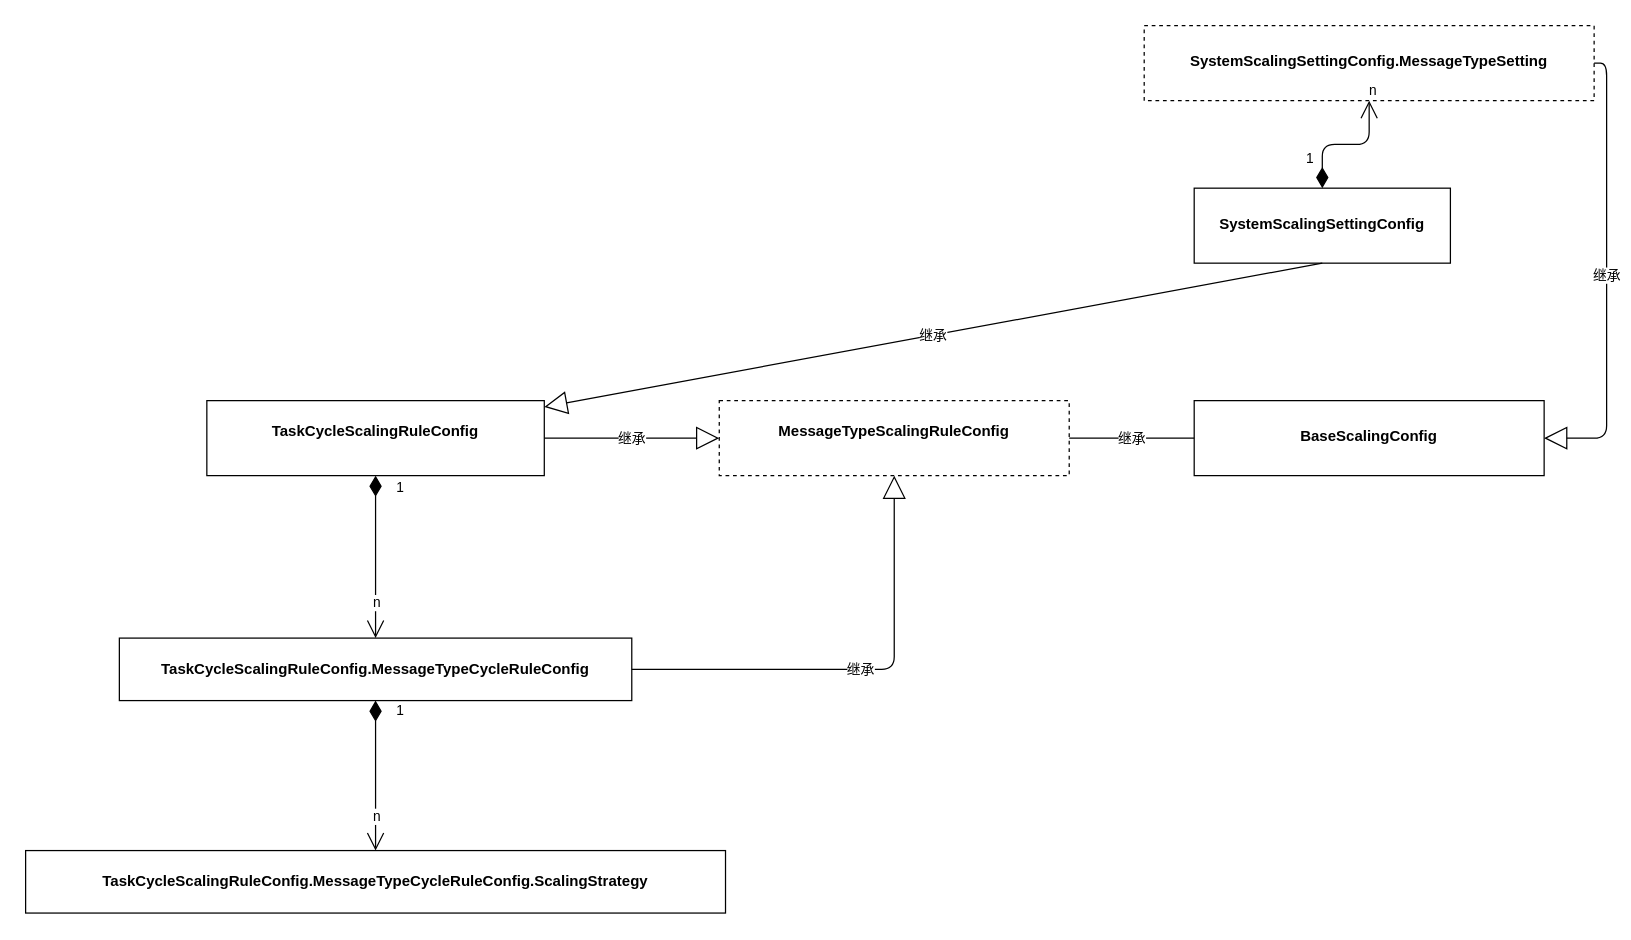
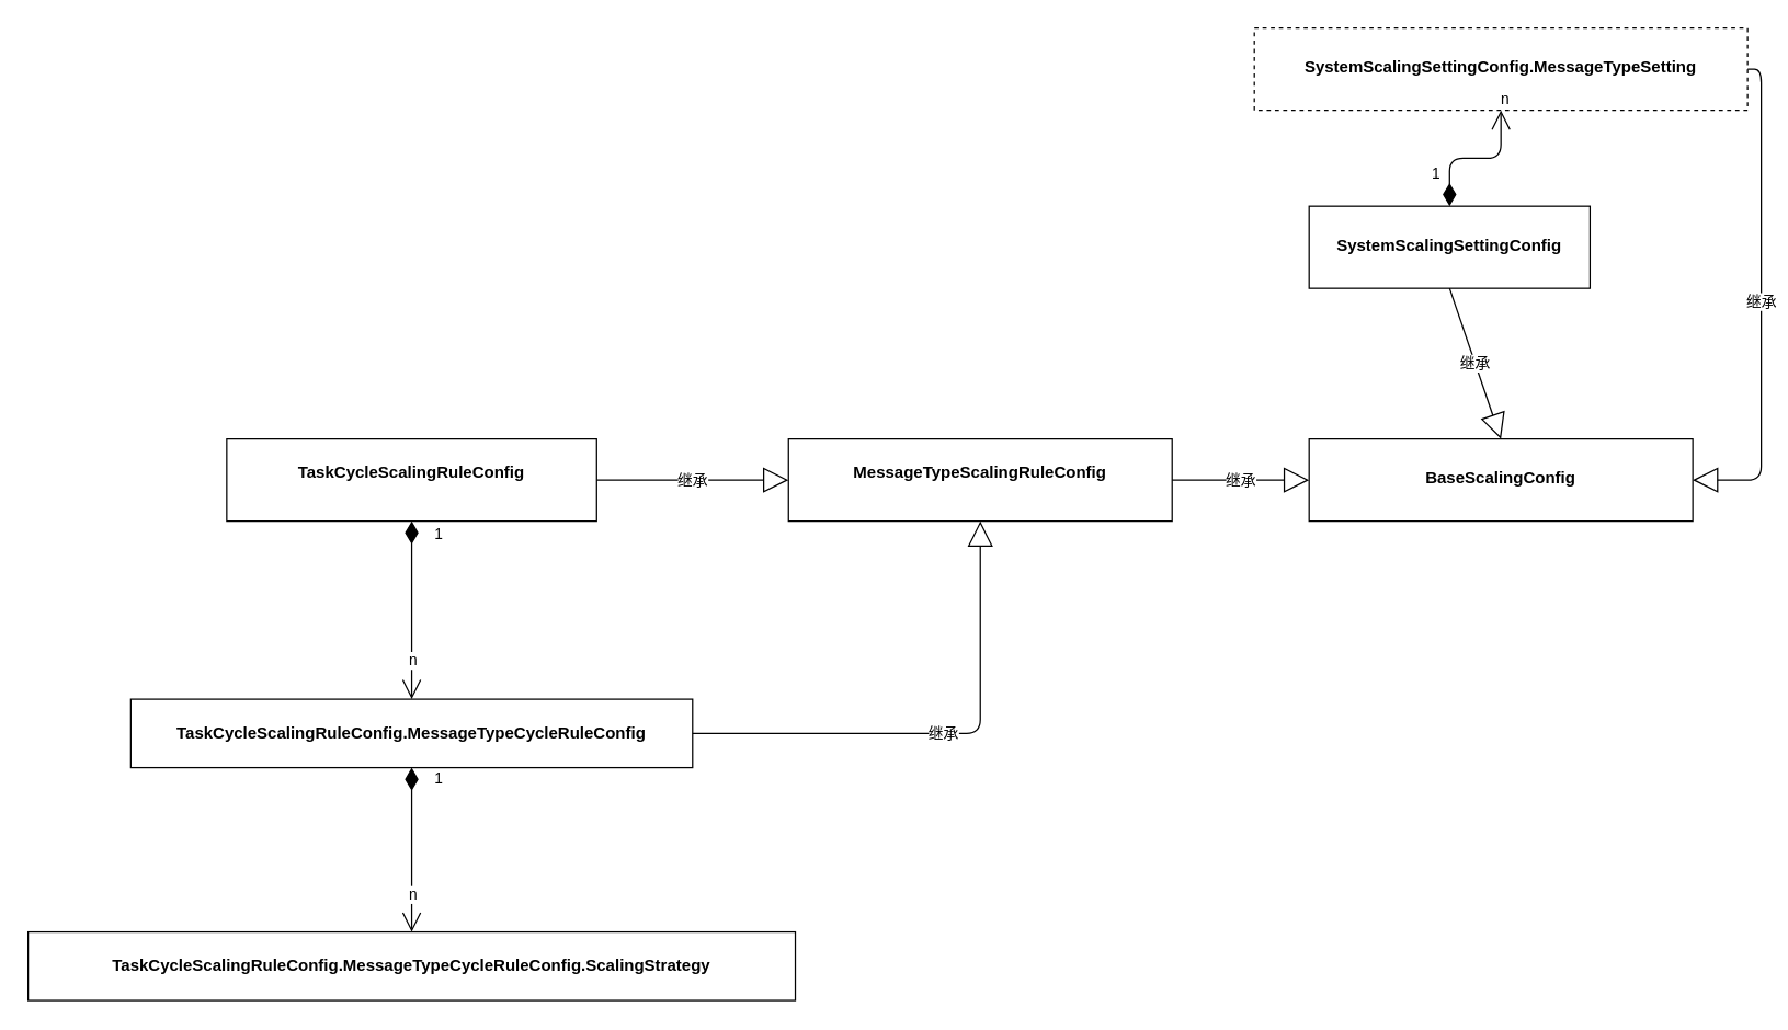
- <mxCell id="14" value="继承" style="endArrow=block;endSize=16;endFill=0;html=1;exitX=0.5;exitY=1;exitDx=0;exitDy=0;" edge="1" parent="1" source="13" target="2"><mxGeometry width="160" relative="1" as="geometry"><mxPoint x="865" y="360" as="sourcePoint" /><mxPoint x="965" y="360" as="targetPoint" /></mxGeometry></mxCell>
+ <mxCell id="14" value="继承" style="endArrow=block;endSize=16;endFill=0;html=1;entryX=0.5;entryY=0;entryDx=0;entryDy=0;exitX=0.5;exitY=1;exitDx=0;exitDy=0;" edge="1" parent="1" source="13" target="8"><mxGeometry width="160" relative="1" as="geometry"><mxPoint x="865" y="360" as="sourcePoint" /><mxPoint x="965" y="360" as="targetPoint" /></mxGeometry></mxCell>
- <mxCell id="6" value="&lt;p style=&quot;margin: 0px ; margin-top: 4px ; text-align: center&quot;&gt;&lt;br&gt;&lt;b&gt;MessageTypeScalingRuleConfig&lt;/b&gt;&lt;br&gt;&lt;/p&gt;" style="verticalAlign=top;align=left;overflow=fill;fontSize=12;fontFamily=Helvetica;html=1;dashed=1;" vertex="1" parent="1"><mxGeometry x="575" y="320" width="280" height="60" as="geometry" /></mxCell>
+ <mxCell id="6" value="&lt;p style=&quot;margin: 0px ; margin-top: 4px ; text-align: center&quot;&gt;&lt;br&gt;&lt;b&gt;MessageTypeScalingRuleConfig&lt;/b&gt;&lt;br&gt;&lt;/p&gt;" style="verticalAlign=top;align=left;overflow=fill;fontSize=12;fontFamily=Helvetica;html=1;" vertex="1" parent="1"><mxGeometry x="575" y="320" width="280" height="60" as="geometry" /></mxCell>
- <mxCell id="9" value="继承" style="endArrow=none;endSize=16;endFill=0;html=1;entryX=0;entryY=0.5;entryDx=0;entryDy=0;exitX=1;exitY=0.5;exitDx=0;exitDy=0;" edge="1" parent="1" source="6" target="8"><mxGeometry width="160" relative="1" as="geometry"><mxPoint x="435" y="360" as="sourcePoint" /><mxPoint x="585" y="360" as="targetPoint" /></mxGeometry></mxCell>
+ <mxCell id="9" value="继承" style="endArrow=block;endSize=16;endFill=0;html=1;entryX=0;entryY=0.5;entryDx=0;entryDy=0;exitX=1;exitY=0.5;exitDx=0;exitDy=0;" edge="1" parent="1" source="6" target="8"><mxGeometry width="160" relative="1" as="geometry"><mxPoint x="435" y="360" as="sourcePoint" /><mxPoint x="585" y="360" as="targetPoint" /></mxGeometry></mxCell>
